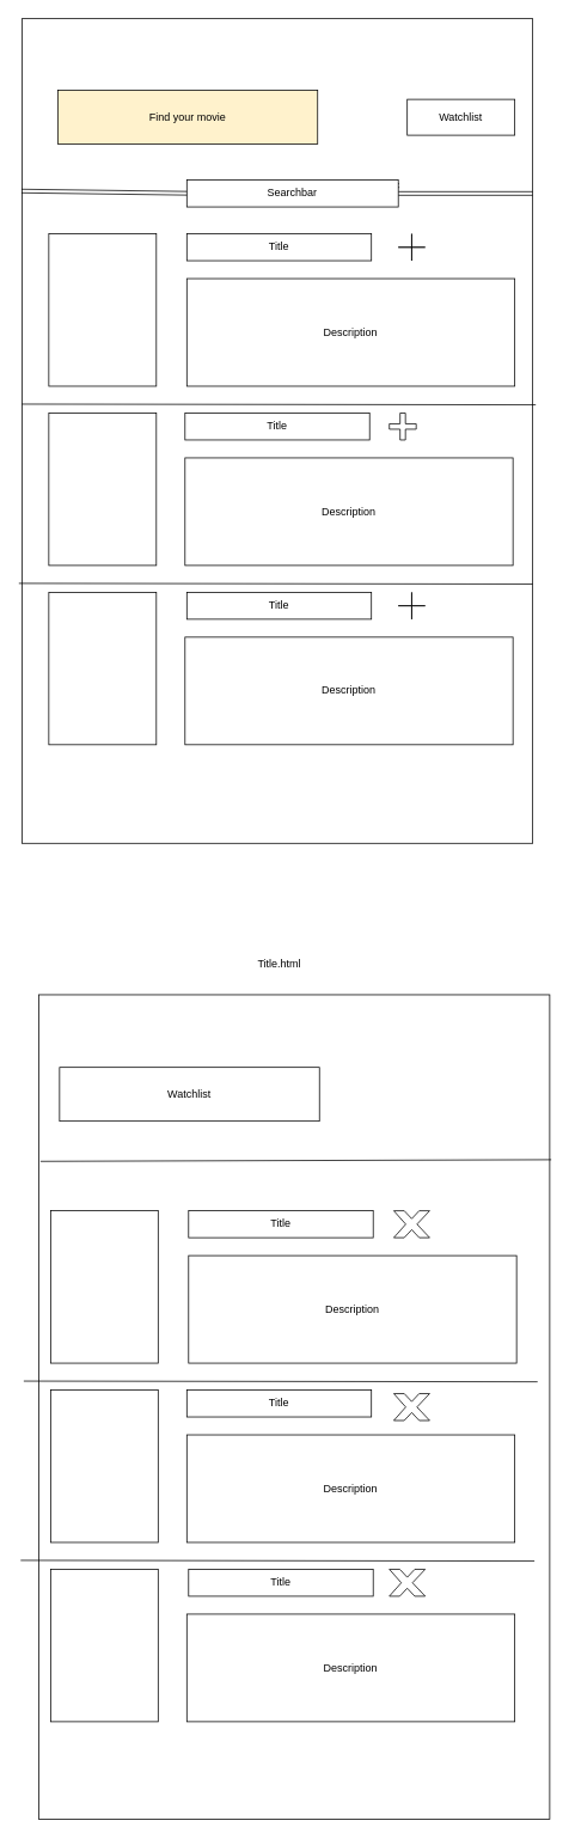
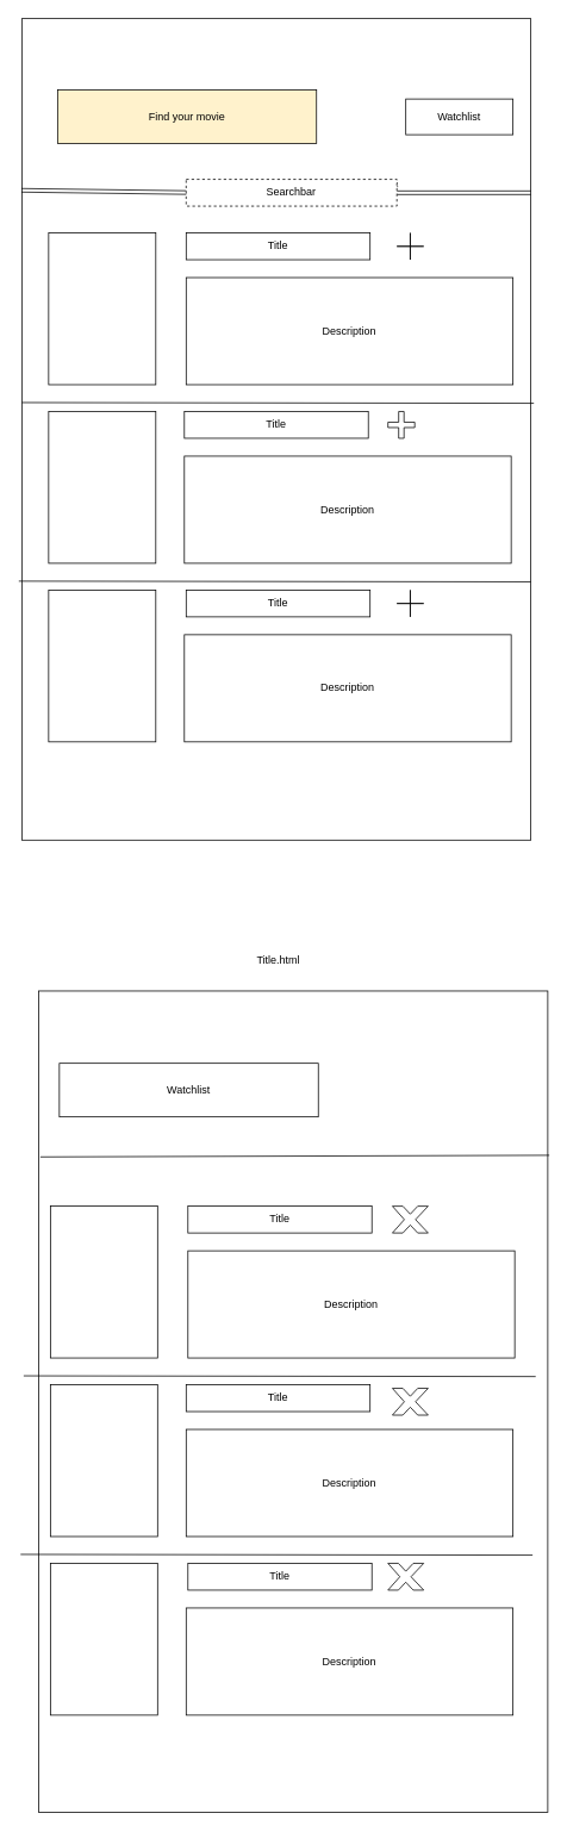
- <mxCell id="7" value="Searchbar" style="rounded=0;whiteSpace=wrap;html=1;" vertex="1" parent="1"><mxGeometry x="208" y="200" width="236" height="30" as="geometry" /></mxCell>
+ <mxCell id="7" value="Searchbar" style="rounded=0;whiteSpace=wrap;html=1;dashed=1;" vertex="1" parent="1"><mxGeometry x="208" y="200" width="236" height="30" as="geometry" /></mxCell>
